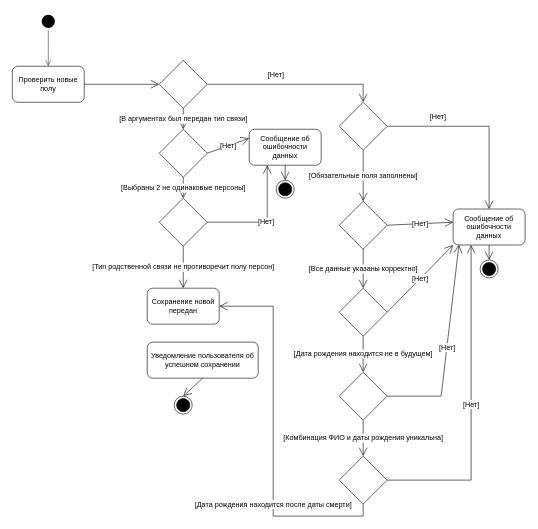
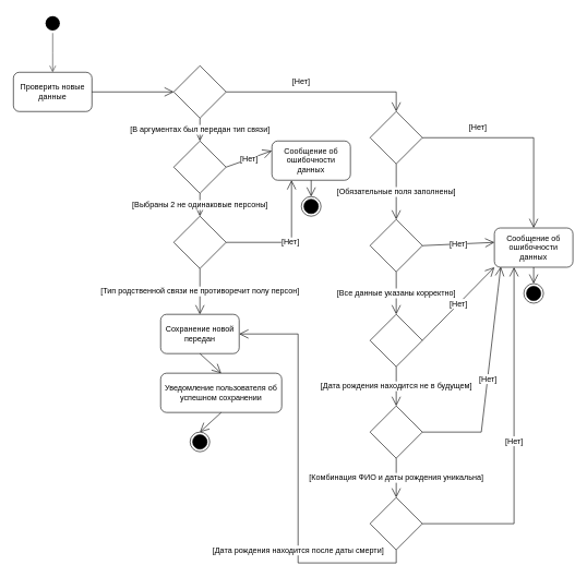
- <mxCell id="4" value="&lt;span style=&quot;line-height: 107%;&quot;&gt;Проверить новые полу&lt;/span&gt;" style="rounded=1;whiteSpace=wrap;html=1;fontSize=12;" vertex="1" parent="1"><mxGeometry x="20" y="110" width="120" height="60" as="geometry" /></mxCell>
+ <mxCell id="4" value="&lt;span style=&quot;line-height: 107%;&quot;&gt;Проверить новые данные&lt;/span&gt;" style="rounded=1;whiteSpace=wrap;html=1;fontSize=12;" vertex="1" parent="1"><mxGeometry x="20" y="110" width="120" height="60" as="geometry" /></mxCell>
+ <mxCell id="32" value="" style="endArrow=open;endFill=1;endSize=12;html=1;rounded=0;exitX=0.5;exitY=1;exitDx=0;exitDy=0;entryX=0.5;entryY=0;entryDx=0;entryDy=0;" edge="1" parent="1" source="31" target="13"><mxGeometry width="160" relative="1" as="geometry"><mxPoint x="355" y="150" as="sourcePoint" /><mxPoint x="695" y="150" as="targetPoint" /></mxGeometry></mxCell>
